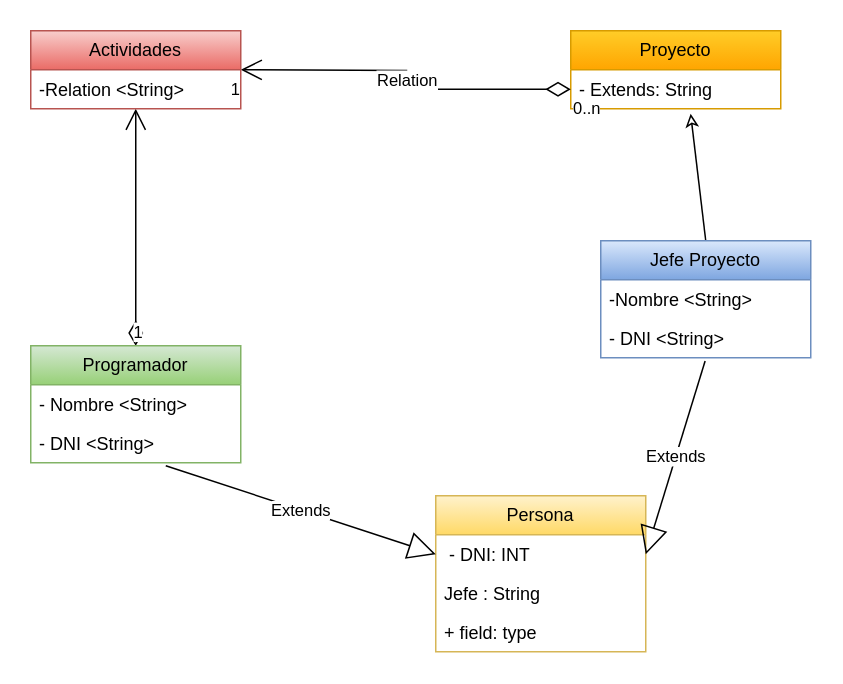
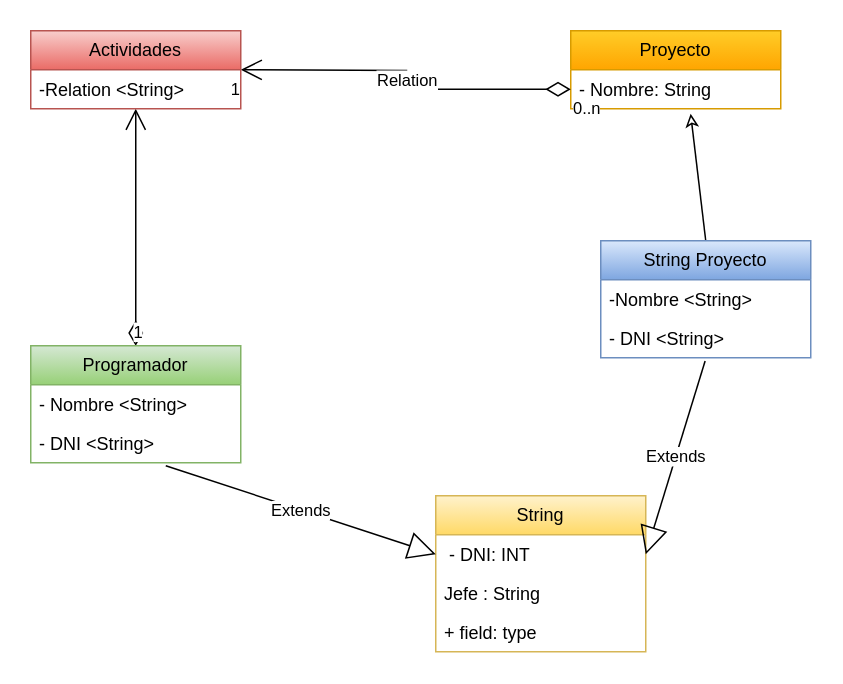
- <mxCell id="3" value="- Extends: String" style="text;strokeColor=none;fillColor=none;align=left;verticalAlign=top;spacingLeft=4;spacingRight=4;overflow=hidden;rotatable=0;points=[[0,0.5],[1,0.5]];portConstraint=eastwest;whiteSpace=wrap;html=1;" parent="2" vertex="1"><mxGeometry y="26" width="140" height="26" as="geometry" /></mxCell>
+ <mxCell id="3" value="- Nombre: String" style="text;strokeColor=none;fillColor=none;align=left;verticalAlign=top;spacingLeft=4;spacingRight=4;overflow=hidden;rotatable=0;points=[[0,0.5],[1,0.5]];portConstraint=eastwest;whiteSpace=wrap;html=1;" parent="2" vertex="1"><mxGeometry y="26" width="140" height="26" as="geometry" /></mxCell>
- <mxCell id="13" value="Jefe Proyecto" style="swimlane;fontStyle=0;childLayout=stackLayout;horizontal=1;startSize=26;fillColor=#dae8fc;horizontalStack=0;resizeParent=1;resizeParentMax=0;resizeLast=0;collapsible=1;marginBottom=0;whiteSpace=wrap;html=1;gradientColor=#7ea6e0;strokeColor=#6c8ebf;" vertex="1" parent="1"><mxGeometry x="400" y="160" width="140" height="78" as="geometry" /></mxCell>
+ <mxCell id="13" value="String Proyecto" style="swimlane;fontStyle=0;childLayout=stackLayout;horizontal=1;startSize=26;fillColor=#dae8fc;horizontalStack=0;resizeParent=1;resizeParentMax=0;resizeLast=0;collapsible=1;marginBottom=0;whiteSpace=wrap;html=1;gradientColor=#7ea6e0;strokeColor=#6c8ebf;" vertex="1" parent="1"><mxGeometry x="400" y="160" width="140" height="78" as="geometry" /></mxCell>
- <mxCell id="5" value="Persona" style="swimlane;fontStyle=0;childLayout=stackLayout;horizontal=1;startSize=26;fillColor=#fff2cc;horizontalStack=0;resizeParent=1;resizeParentMax=0;resizeLast=0;collapsible=1;marginBottom=0;whiteSpace=wrap;html=1;strokeColor=#d6b656;gradientColor=#ffd966;" parent="1" vertex="1"><mxGeometry x="290" y="330" width="140" height="104" as="geometry" /></mxCell>
+ <mxCell id="5" value="String" style="swimlane;fontStyle=0;childLayout=stackLayout;horizontal=1;startSize=26;fillColor=#fff2cc;horizontalStack=0;resizeParent=1;resizeParentMax=0;resizeLast=0;collapsible=1;marginBottom=0;whiteSpace=wrap;html=1;strokeColor=#d6b656;gradientColor=#ffd966;" parent="1" vertex="1"><mxGeometry x="290" y="330" width="140" height="104" as="geometry" /></mxCell>
